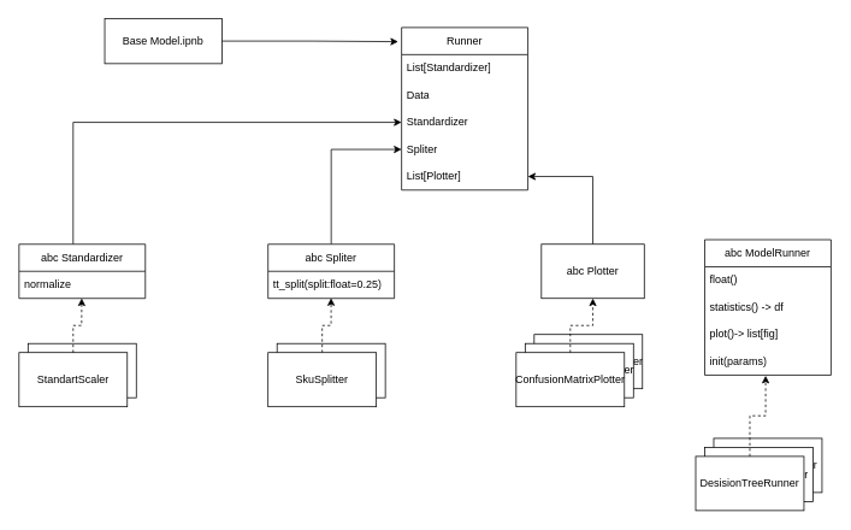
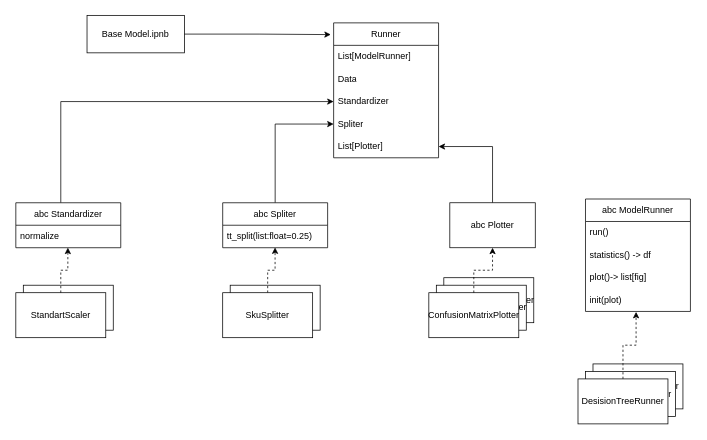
- <mxCell id="19" value="List[Standardizer]" style="text;align=left;verticalAlign=middle;spacingLeft=4;spacingRight=4;overflow=hidden;points=[[0,0.5],[1,0.5]];portConstraint=eastwest;rotatable=0;whiteSpace=wrap;html=1;" parent="18" vertex="1"><mxGeometry y="30" width="140" height="30" as="geometry" /></mxCell>
+ <mxCell id="19" value="List[ModelRunner]" style="text;align=left;verticalAlign=middle;spacingLeft=4;spacingRight=4;overflow=hidden;points=[[0,0.5],[1,0.5]];portConstraint=eastwest;rotatable=0;whiteSpace=wrap;html=1;" parent="18" vertex="1"><mxGeometry y="30" width="140" height="30" as="geometry" /></mxCell>
- <mxCell id="11" value="float()&lt;br&gt;" style="text;align=left;verticalAlign=middle;spacingLeft=4;spacingRight=4;overflow=hidden;points=[[0,0.5],[1,0.5]];portConstraint=eastwest;rotatable=0;whiteSpace=wrap;html=1;" parent="10" vertex="1"><mxGeometry y="30" width="140" height="30" as="geometry" /></mxCell>
+ <mxCell id="11" value="run()&lt;br&gt;" style="text;align=left;verticalAlign=middle;spacingLeft=4;spacingRight=4;overflow=hidden;points=[[0,0.5],[1,0.5]];portConstraint=eastwest;rotatable=0;whiteSpace=wrap;html=1;" parent="10" vertex="1"><mxGeometry y="30" width="140" height="30" as="geometry" /></mxCell>
- <mxCell id="28" value="tt_split(split:float=0.25)" style="text;align=left;verticalAlign=middle;spacingLeft=4;spacingRight=4;overflow=hidden;points=[[0,0.5],[1,0.5]];portConstraint=eastwest;rotatable=0;whiteSpace=wrap;html=1;" vertex="1" parent="27"><mxGeometry y="30" width="140" height="30" as="geometry" /></mxCell>
+ <mxCell id="28" value="tt_split(list:float=0.25)" style="text;align=left;verticalAlign=middle;spacingLeft=4;spacingRight=4;overflow=hidden;points=[[0,0.5],[1,0.5]];portConstraint=eastwest;rotatable=0;whiteSpace=wrap;html=1;" vertex="1" parent="27"><mxGeometry y="30" width="140" height="30" as="geometry" /></mxCell>
- <mxCell id="14" value="init(params)" style="text;align=left;verticalAlign=middle;spacingLeft=4;spacingRight=4;overflow=hidden;points=[[0,0.5],[1,0.5]];portConstraint=eastwest;rotatable=0;whiteSpace=wrap;html=1;" parent="10" vertex="1"><mxGeometry y="120" width="140" height="30" as="geometry" /></mxCell>
+ <mxCell id="14" value="init(plot)" style="text;align=left;verticalAlign=middle;spacingLeft=4;spacingRight=4;overflow=hidden;points=[[0,0.5],[1,0.5]];portConstraint=eastwest;rotatable=0;whiteSpace=wrap;html=1;" parent="10" vertex="1"><mxGeometry y="120" width="140" height="30" as="geometry" /></mxCell>
